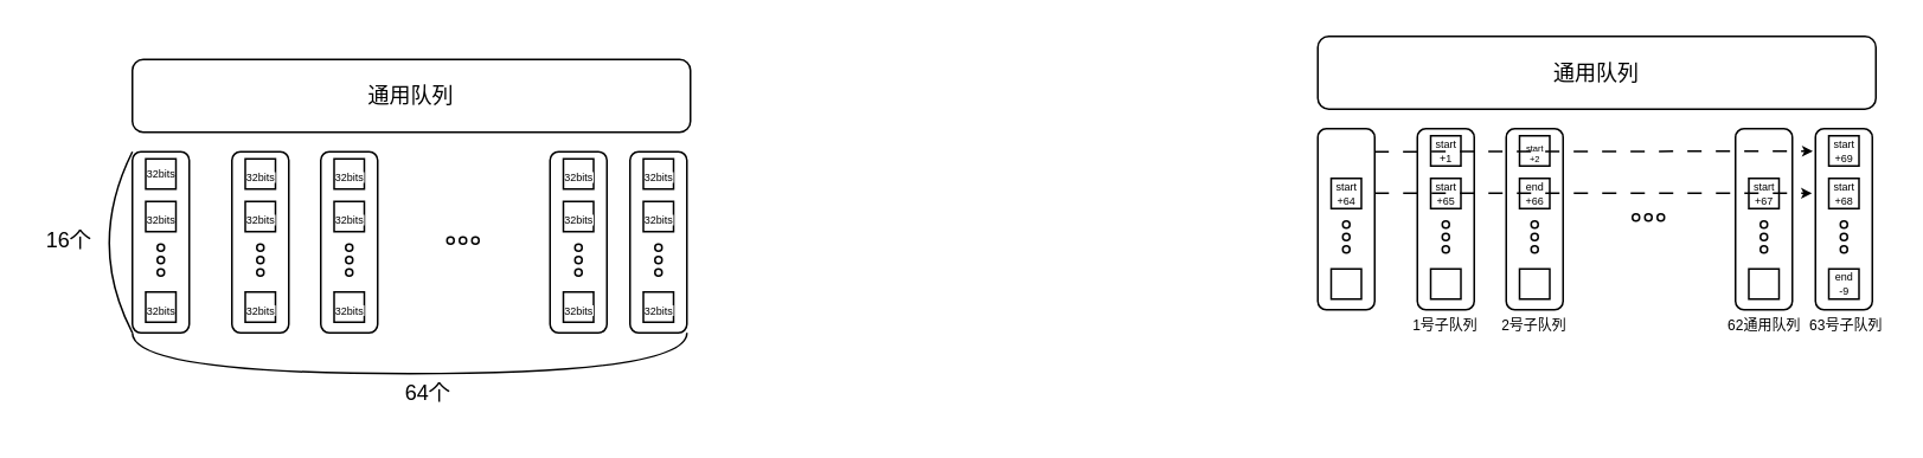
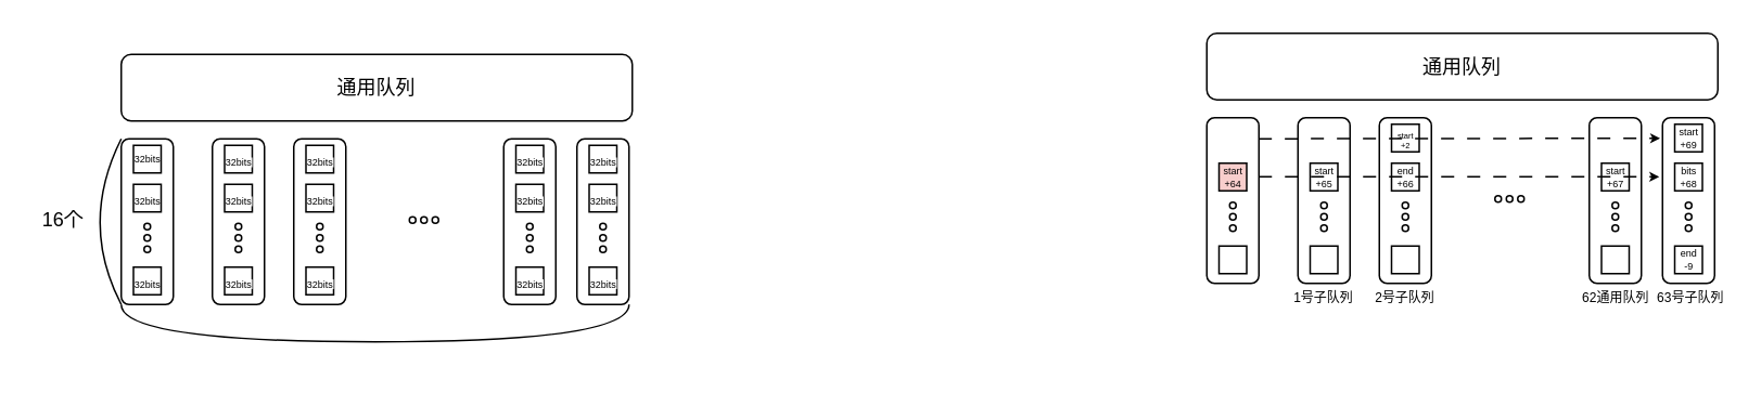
- <mxCell id="56" value="&lt;span style=&quot;color: rgb(0, 0, 0); font-family: Helvetica; font-size: 6px; font-style: normal; font-variant-ligatures: normal; font-variant-caps: normal; font-weight: 400; letter-spacing: normal; orphans: 2; text-align: center; text-indent: 0px; text-transform: none; widows: 2; word-spacing: 0px; -webkit-text-stroke-width: 0px; white-space: normal; background-color: rgb(255, 255, 255); text-decoration-thickness: initial; text-decoration-style: initial; text-decoration-color: initial; float: none; display: inline !important;&quot;&gt;start&lt;br style=&quot;font-size: 6px;&quot;&gt;+1&lt;/span&gt;" style="rounded=0;whiteSpace=wrap;html=1;fontSize=6;" parent="1" vertex="1"><mxGeometry x="804.5" y="76" width="17" height="17" as="geometry" /></mxCell>
- <mxCell id="47" value="start&lt;br&gt;+64" style="rounded=0;whiteSpace=wrap;html=1;fontSize=6;" parent="1" vertex="1"><mxGeometry x="748.5" y="100" width="17" height="17" as="geometry" /></mxCell>
+ <mxCell id="47" value="start&lt;br&gt;+64" style="rounded=0;whiteSpace=wrap;html=1;fontSize=6;fillColor=#f8cecc;" parent="1" vertex="1"><mxGeometry x="748.5" y="100" width="17" height="17" as="geometry" /></mxCell>
- <mxCell id="71" value="&lt;span style=&quot;color: rgb(0, 0, 0); font-family: Helvetica; font-size: 6px; font-style: normal; font-variant-ligatures: normal; font-variant-caps: normal; font-weight: 400; letter-spacing: normal; orphans: 2; text-align: center; text-indent: 0px; text-transform: none; widows: 2; word-spacing: 0px; -webkit-text-stroke-width: 0px; white-space: normal; background-color: rgb(255, 255, 255); text-decoration-thickness: initial; text-decoration-style: initial; text-decoration-color: initial; float: none; display: inline !important;&quot;&gt;start&lt;/span&gt;&lt;div&gt;&lt;span style=&quot;color: rgb(0, 0, 0); font-family: Helvetica; font-size: 6px; font-style: normal; font-variant-ligatures: normal; font-variant-caps: normal; font-weight: 400; letter-spacing: normal; orphans: 2; text-align: center; text-indent: 0px; text-transform: none; widows: 2; word-spacing: 0px; -webkit-text-stroke-width: 0px; white-space: normal; background-color: rgb(255, 255, 255); text-decoration-thickness: initial; text-decoration-style: initial; text-decoration-color: initial; float: none; display: inline !important;&quot;&gt;+68&lt;/span&gt;&lt;/div&gt;" style="rounded=0;whiteSpace=wrap;html=1;fontSize=6;" parent="1" vertex="1"><mxGeometry x="1028.5" y="100" width="17" height="17" as="geometry" /></mxCell>
+ <mxCell id="71" value="&lt;span style=&quot;color: rgb(0, 0, 0); font-family: Helvetica; font-size: 6px; font-style: normal; font-variant-ligatures: normal; font-variant-caps: normal; font-weight: 400; letter-spacing: normal; orphans: 2; text-align: center; text-indent: 0px; text-transform: none; widows: 2; word-spacing: 0px; -webkit-text-stroke-width: 0px; white-space: normal; background-color: rgb(255, 255, 255); text-decoration-thickness: initial; text-decoration-style: initial; text-decoration-color: initial; float: none; display: inline !important;&quot;&gt;bits&lt;/span&gt;&lt;div&gt;&lt;span style=&quot;color: rgb(0, 0, 0); font-family: Helvetica; font-size: 6px; font-style: normal; font-variant-ligatures: normal; font-variant-caps: normal; font-weight: 400; letter-spacing: normal; orphans: 2; text-align: center; text-indent: 0px; text-transform: none; widows: 2; word-spacing: 0px; -webkit-text-stroke-width: 0px; white-space: normal; background-color: rgb(255, 255, 255); text-decoration-thickness: initial; text-decoration-style: initial; text-decoration-color: initial; float: none; display: inline !important;&quot;&gt;+68&lt;/span&gt;&lt;/div&gt;" style="rounded=0;whiteSpace=wrap;html=1;fontSize=6;" parent="1" vertex="1"><mxGeometry x="1028.5" y="100" width="17" height="17" as="geometry" /></mxCell>
- <mxCell id="42" value="64个" style="text;html=1;align=center;verticalAlign=middle;whiteSpace=wrap;rounded=0;" parent="1" vertex="1"><mxGeometry x="226" y="206" width="29" height="30" as="geometry" /></mxCell>
